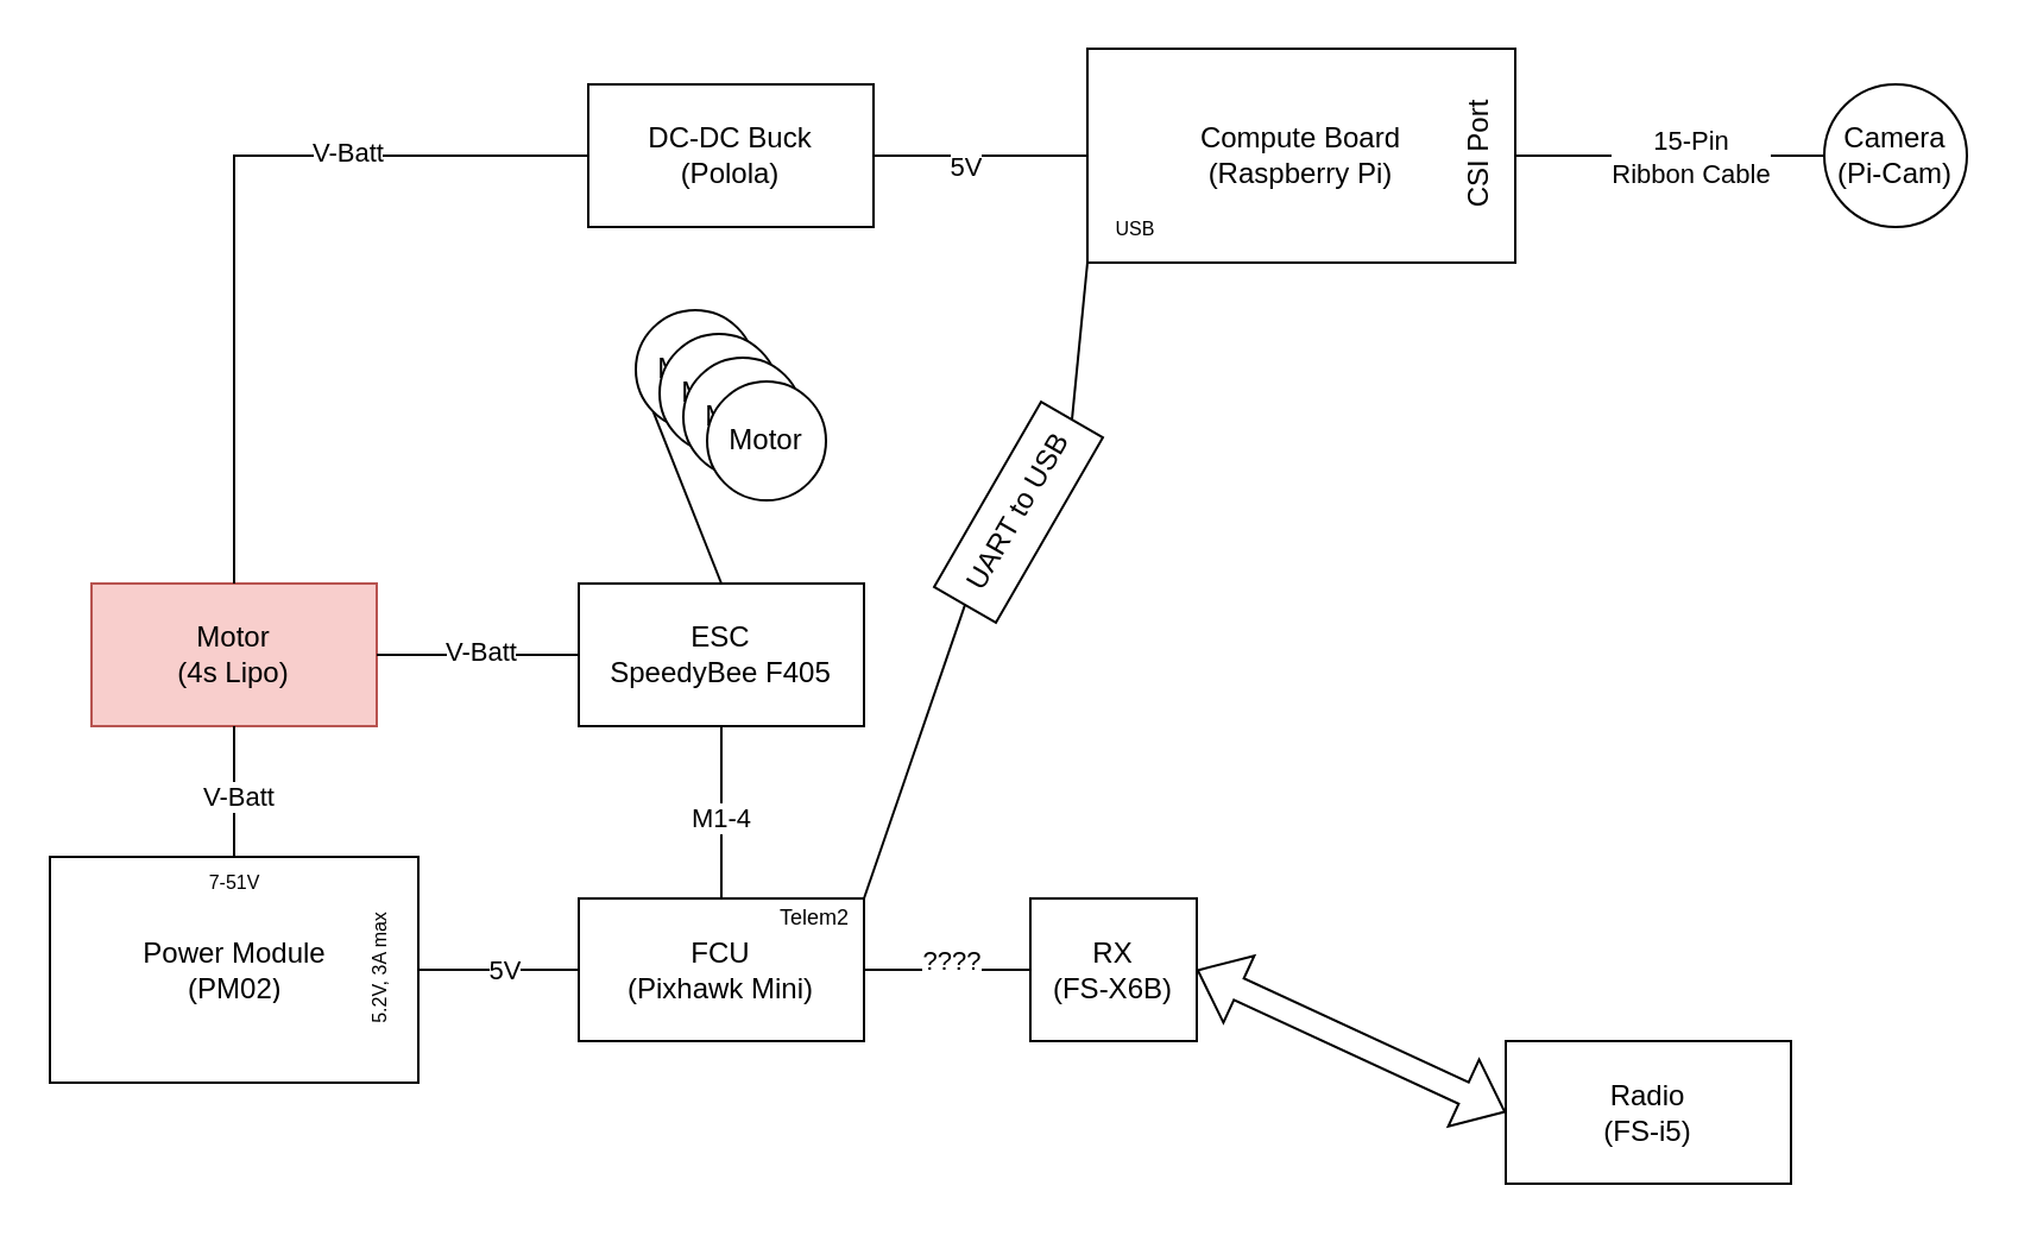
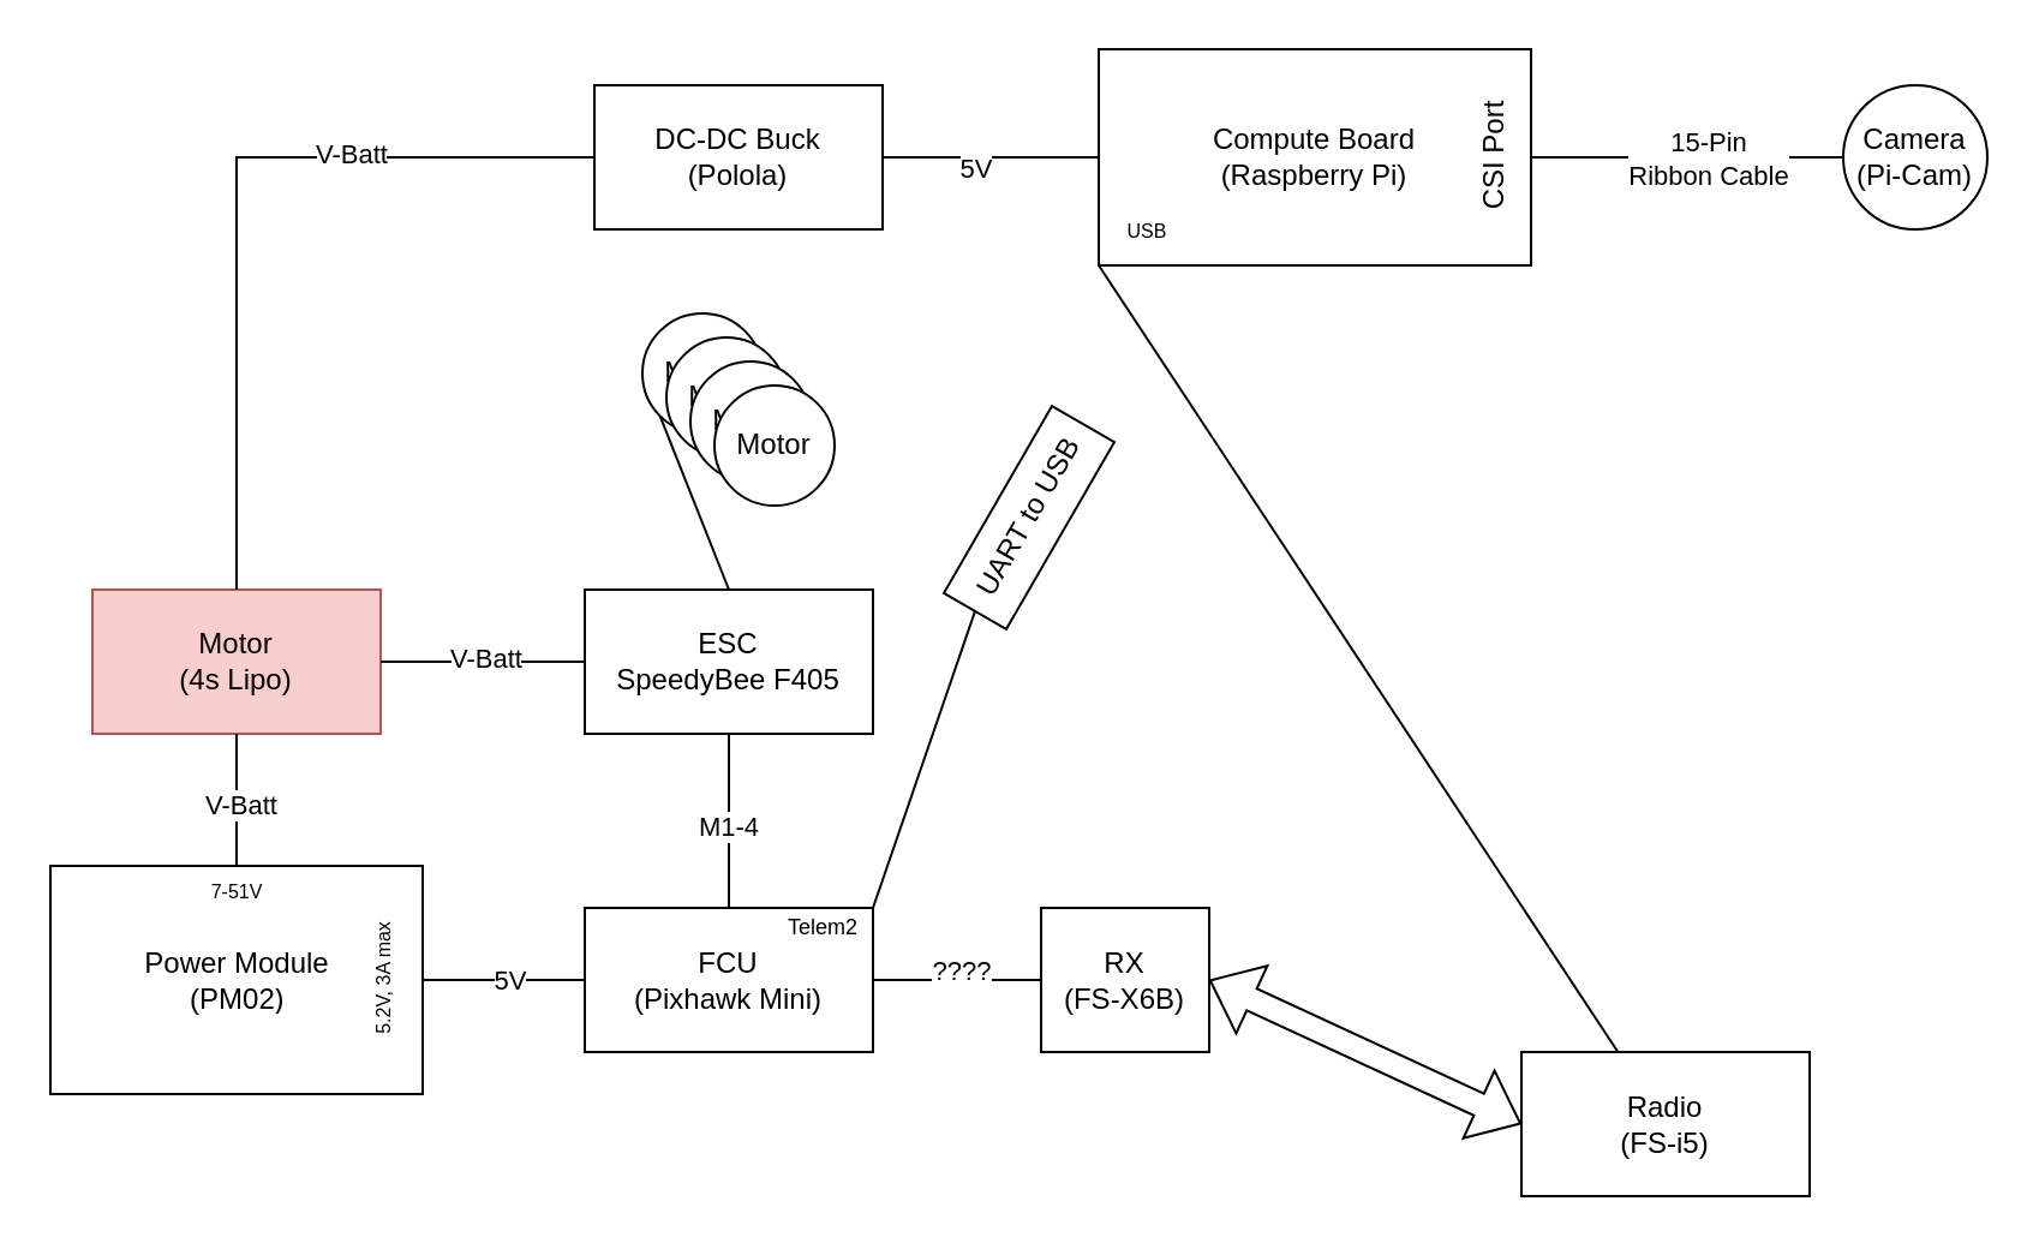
- <mxCell id="40" value="" style="endArrow=none;html=1;rounded=0;entryX=1;entryY=0.5;entryDx=0;entryDy=0;exitX=0;exitY=1;exitDx=0;exitDy=0;" edge="1" parent="1" source="16" target="39"><mxGeometry width="50" height="50" relative="1" as="geometry"><mxPoint x="563" y="290" as="sourcePoint" /><mxPoint x="613" y="240" as="targetPoint" /></mxGeometry></mxCell>
+ <mxCell id="40" value="" style="endArrow=none;html=1;rounded=0;exitX=0;exitY=1;exitDx=0;exitDy=0;" edge="1" parent="1" source="16" target="10"><mxGeometry width="50" height="50" relative="1" as="geometry"><mxPoint x="563" y="290" as="sourcePoint" /><mxPoint x="613" y="240" as="targetPoint" /></mxGeometry></mxCell>
